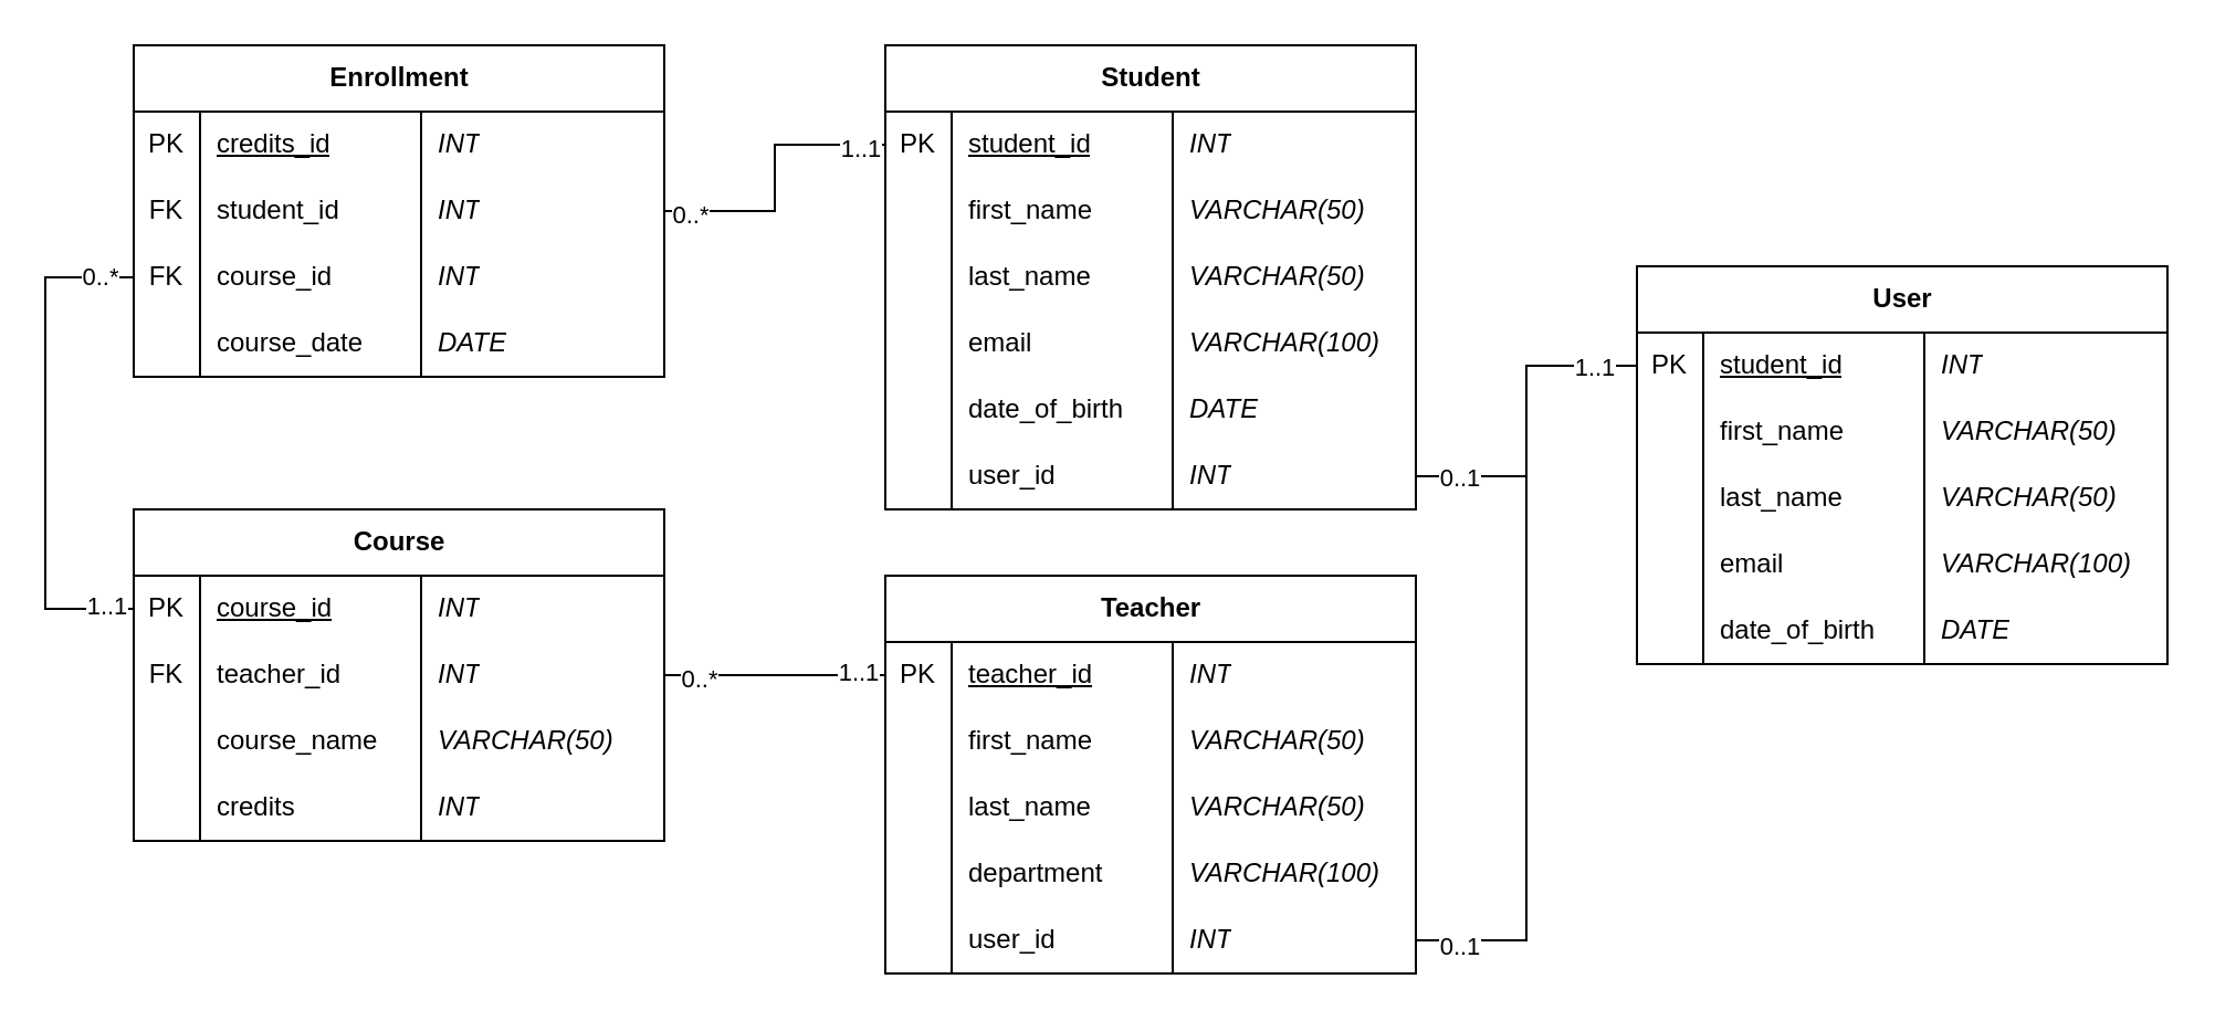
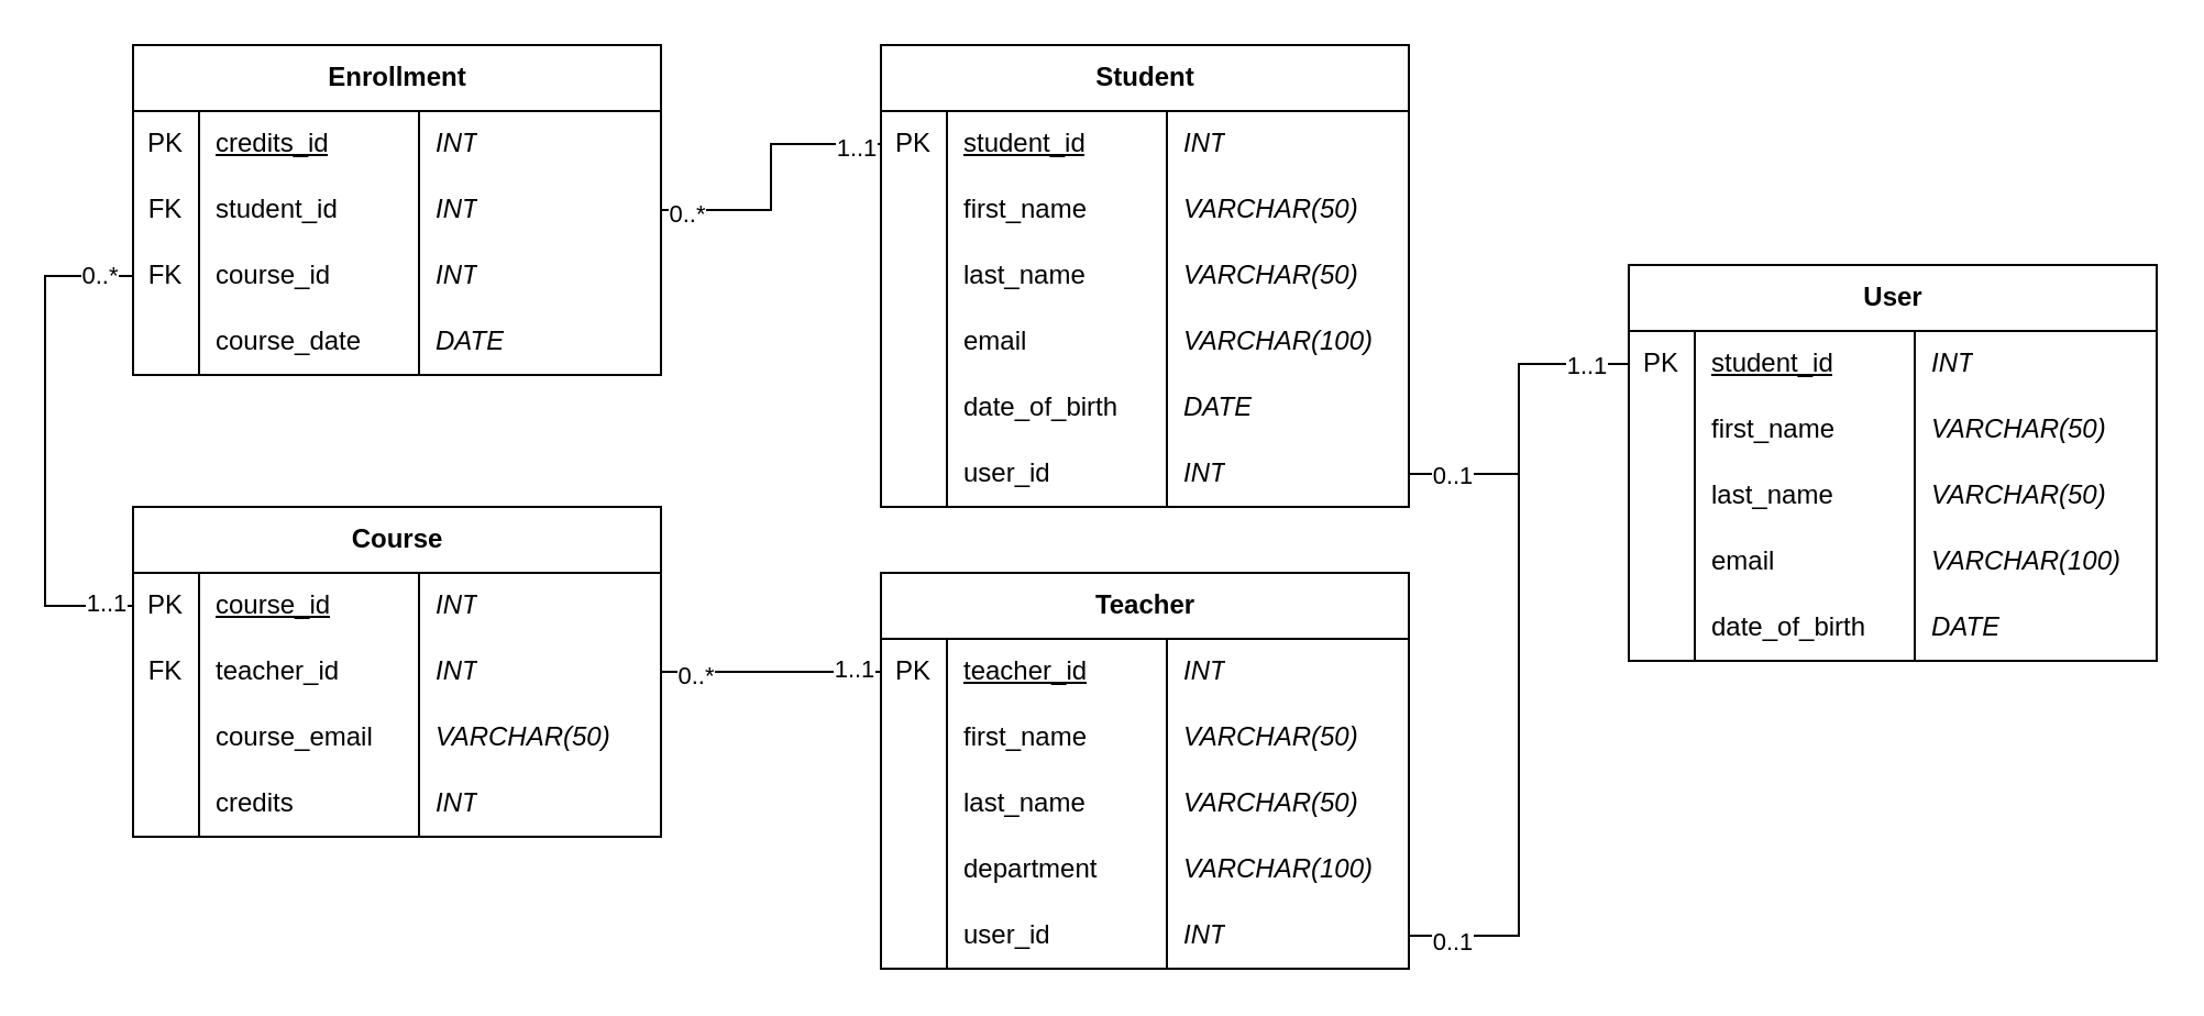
- <mxCell id="79" value="course_name" style="shape=partialRectangle;connectable=0;fillColor=none;top=0;left=0;bottom=0;right=0;align=left;spacingLeft=6;overflow=hidden;whiteSpace=wrap;html=1;" parent="77" vertex="1"><mxGeometry x="30" width="100" height="30" as="geometry"><mxRectangle width="100" height="30" as="alternateBounds" /></mxGeometry></mxCell>
+ <mxCell id="79" value="course_email" style="shape=partialRectangle;connectable=0;fillColor=none;top=0;left=0;bottom=0;right=0;align=left;spacingLeft=6;overflow=hidden;whiteSpace=wrap;html=1;" parent="77" vertex="1"><mxGeometry x="30" width="100" height="30" as="geometry"><mxRectangle width="100" height="30" as="alternateBounds" /></mxGeometry></mxCell>
